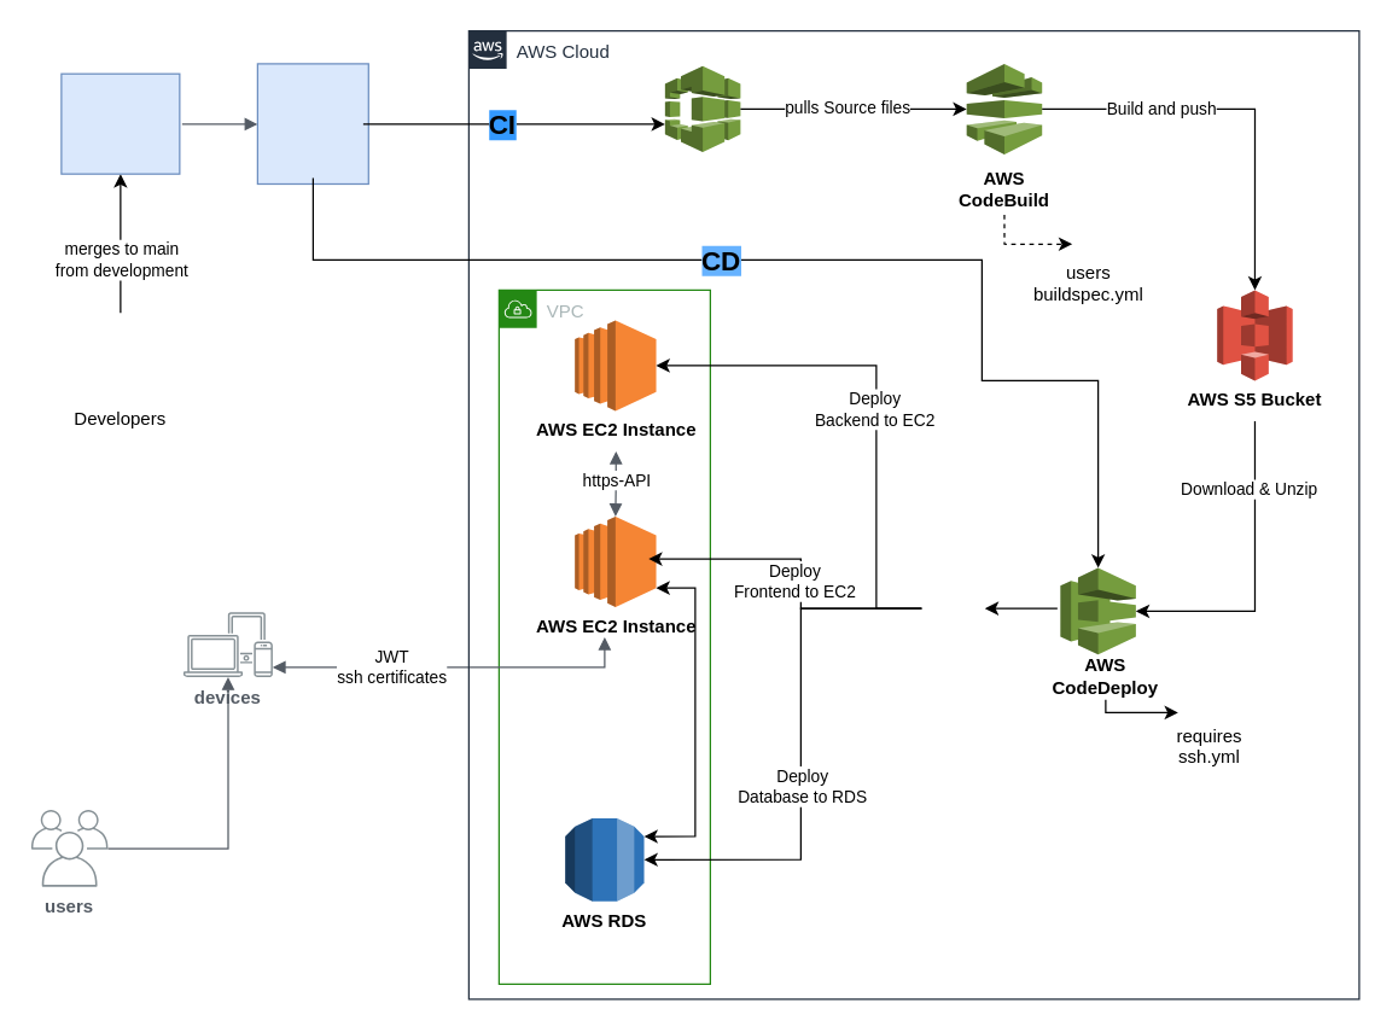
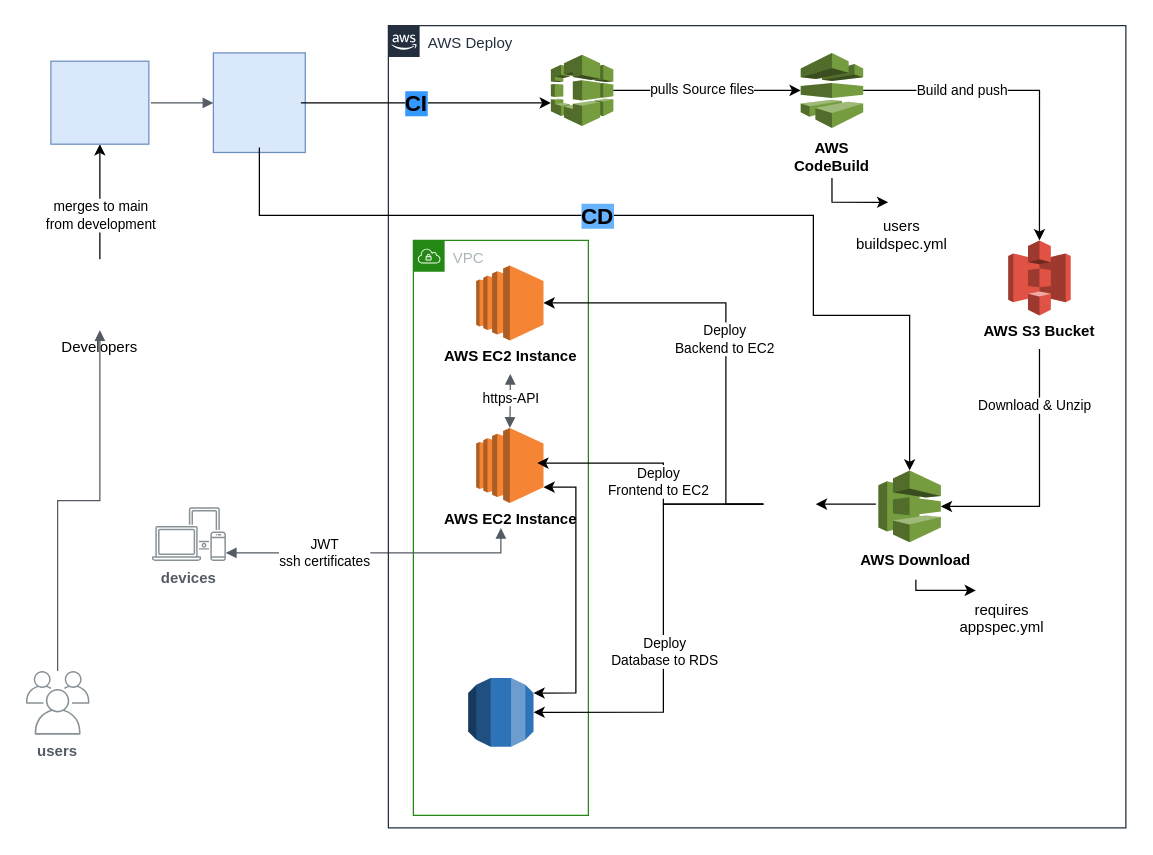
- <mxCell id="61" value="AWS Cloud" style="points=[[0,0],[0.25,0],[0.5,0],[0.75,0],[1,0],[1,0.25],[1,0.5],[1,0.75],[1,1],[0.75,1],[0.5,1],[0.25,1],[0,1],[0,0.75],[0,0.5],[0,0.25]];outlineConnect=0;gradientColor=none;html=1;whiteSpace=wrap;fontSize=12;fontStyle=0;container=1;pointerEvents=0;collapsible=0;recursiveResize=0;shape=mxgraph.aws4.group;grIcon=mxgraph.aws4.group_aws_cloud_alt;strokeColor=#232F3E;fillColor=none;verticalAlign=top;align=left;spacingLeft=30;fontColor=#232F3E;dashed=0;" vertex="1" parent="1"><mxGeometry x="310" y="20" width="590" height="641.81" as="geometry" /></mxCell>
+ <mxCell id="61" value="AWS Deploy" style="points=[[0,0],[0.25,0],[0.5,0],[0.75,0],[1,0],[1,0.25],[1,0.5],[1,0.75],[1,1],[0.75,1],[0.5,1],[0.25,1],[0,1],[0,0.75],[0,0.5],[0,0.25]];outlineConnect=0;gradientColor=none;html=1;whiteSpace=wrap;fontSize=12;fontStyle=0;container=1;pointerEvents=0;collapsible=0;recursiveResize=0;shape=mxgraph.aws4.group;grIcon=mxgraph.aws4.group_aws_cloud_alt;strokeColor=#232F3E;fillColor=none;verticalAlign=top;align=left;spacingLeft=30;fontColor=#232F3E;dashed=0;" vertex="1" parent="1"><mxGeometry x="310" y="20" width="590" height="641.81" as="geometry" /></mxCell>
- <mxCell id="7" style="edgeStyle=orthogonalEdgeStyle;rounded=0;orthogonalLoop=1;jettySize=auto;html=1;exitX=0.5;exitY=1;exitDx=0;exitDy=0;entryX=0;entryY=0.75;entryDx=0;entryDy=0;startArrow=none;startFill=0;dashed=1;" edge="1" parent="6" source="8" target="12"><mxGeometry relative="1" as="geometry"><Array as="points"><mxPoint x="45" y="110" /></Array></mxGeometry></mxCell>
+ <mxCell id="7" style="edgeStyle=orthogonalEdgeStyle;rounded=0;orthogonalLoop=1;jettySize=auto;html=1;exitX=0.5;exitY=1;exitDx=0;exitDy=0;entryX=0;entryY=0.75;entryDx=0;entryDy=0;startArrow=none;startFill=0;" edge="1" parent="6" source="8" target="12"><mxGeometry relative="1" as="geometry"><Array as="points"><mxPoint x="45" y="110" /></Array></mxGeometry></mxCell>
- <mxCell id="26" value="&lt;b&gt;AWS S5 Bucket&lt;/b&gt;" style="text;html=1;strokeColor=none;fillColor=none;align=center;verticalAlign=middle;whiteSpace=wrap;rounded=0;" vertex="1" parent="24"><mxGeometry y="60.001" width="97.75" height="26.829" as="geometry" /></mxCell>
+ <mxCell id="26" value="&lt;b&gt;AWS S3 Bucket&lt;/b&gt;" style="text;html=1;strokeColor=none;fillColor=none;align=center;verticalAlign=middle;whiteSpace=wrap;rounded=0;" vertex="1" parent="24"><mxGeometry y="60.001" width="97.75" height="26.829" as="geometry" /></mxCell>
- <mxCell id="18" value="&lt;b&gt;AWS CodeDeploy&lt;/b&gt;" style="text;html=1;strokeColor=none;fillColor=none;align=center;verticalAlign=middle;whiteSpace=wrap;rounded=0;" vertex="1" parent="16"><mxGeometry y="57.5" width="100" height="30" as="geometry" /></mxCell>
+ <mxCell id="18" value="&lt;b&gt;AWS Download&lt;/b&gt;" style="text;html=1;strokeColor=none;fillColor=none;align=center;verticalAlign=middle;whiteSpace=wrap;rounded=0;" vertex="1" parent="16"><mxGeometry y="57.5" width="100" height="30" as="geometry" /></mxCell>
- <mxCell id="53" value="requires &#10;ssh.yml" style="shape=image;verticalLabelPosition=bottom;labelBackgroundColor=default;verticalAlign=top;aspect=fixed;imageAspect=0;image=https://www.shareicon.net/download/2015/09/07/97143_document_512x512.png;" vertex="1" parent="1"><mxGeometry x="790" y="451.81" width="22" height="22" as="geometry" /></mxCell>
+ <mxCell id="53" value="requires &#10;appspec.yml" style="shape=image;verticalLabelPosition=bottom;labelBackgroundColor=default;verticalAlign=top;aspect=fixed;imageAspect=0;image=https://www.shareicon.net/download/2015/09/07/97143_document_512x512.png;" vertex="1" parent="1"><mxGeometry x="790" y="451.81" width="22" height="22" as="geometry" /></mxCell>
- <mxCell id="45" value="" style="edgeStyle=orthogonalEdgeStyle;html=1;endArrow=block;elbow=vertical;startArrow=none;endFill=1;strokeColor=#545B64;rounded=0;" edge="1" parent="1" source="42" target="30"><mxGeometry width="100" relative="1" as="geometry"><mxPoint x="70.91" y="463.39" as="sourcePoint" /><mxPoint x="170.91" y="463.39" as="targetPoint" /></mxGeometry></mxCell>
+ <mxCell id="45" value="" style="edgeStyle=orthogonalEdgeStyle;html=1;endArrow=block;elbow=vertical;startArrow=none;endFill=1;strokeColor=#545B64;rounded=0;" edge="1" parent="1" source="42" target="4"><mxGeometry width="100" relative="1" as="geometry"><mxPoint x="70.91" y="463.39" as="sourcePoint" /><mxPoint x="170.91" y="463.39" as="targetPoint" /></mxGeometry></mxCell>
- <mxCell id="29" value="&lt;b&gt;AWS RDS&lt;/b&gt;" style="text;html=1;strokeColor=none;fillColor=none;align=center;verticalAlign=middle;whiteSpace=wrap;rounded=0;" vertex="1" parent="27"><mxGeometry y="55" width="110" height="26.83" as="geometry" /></mxCell>
